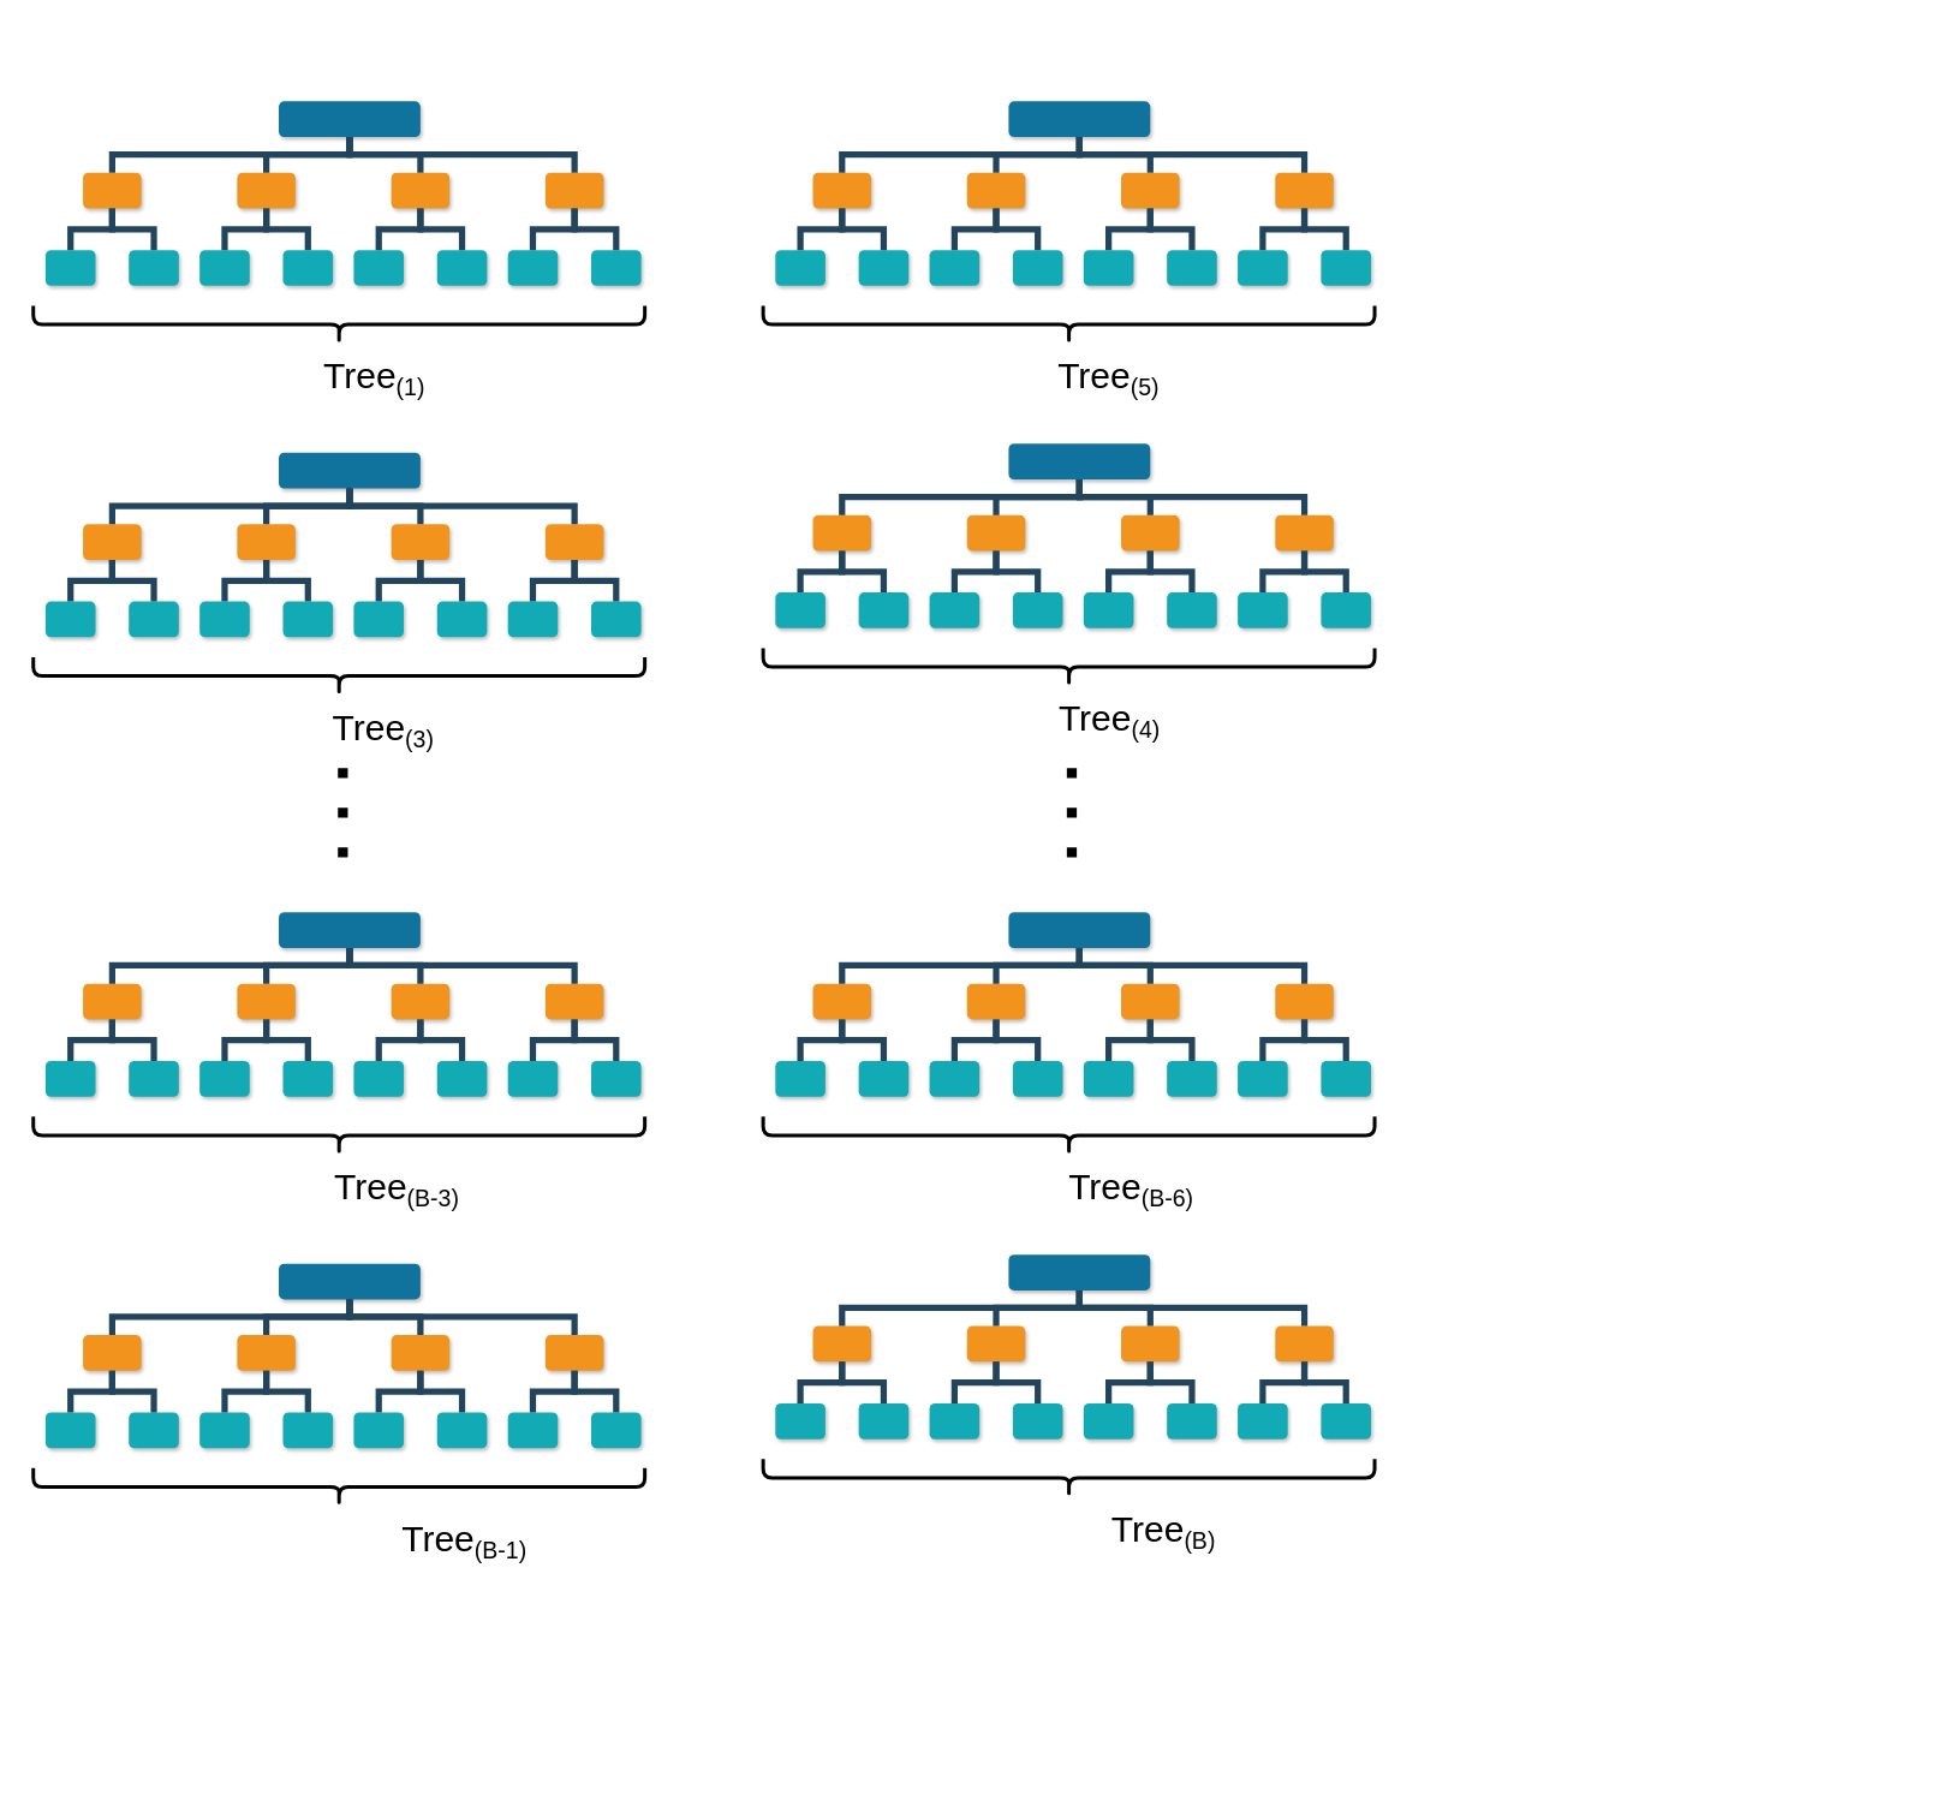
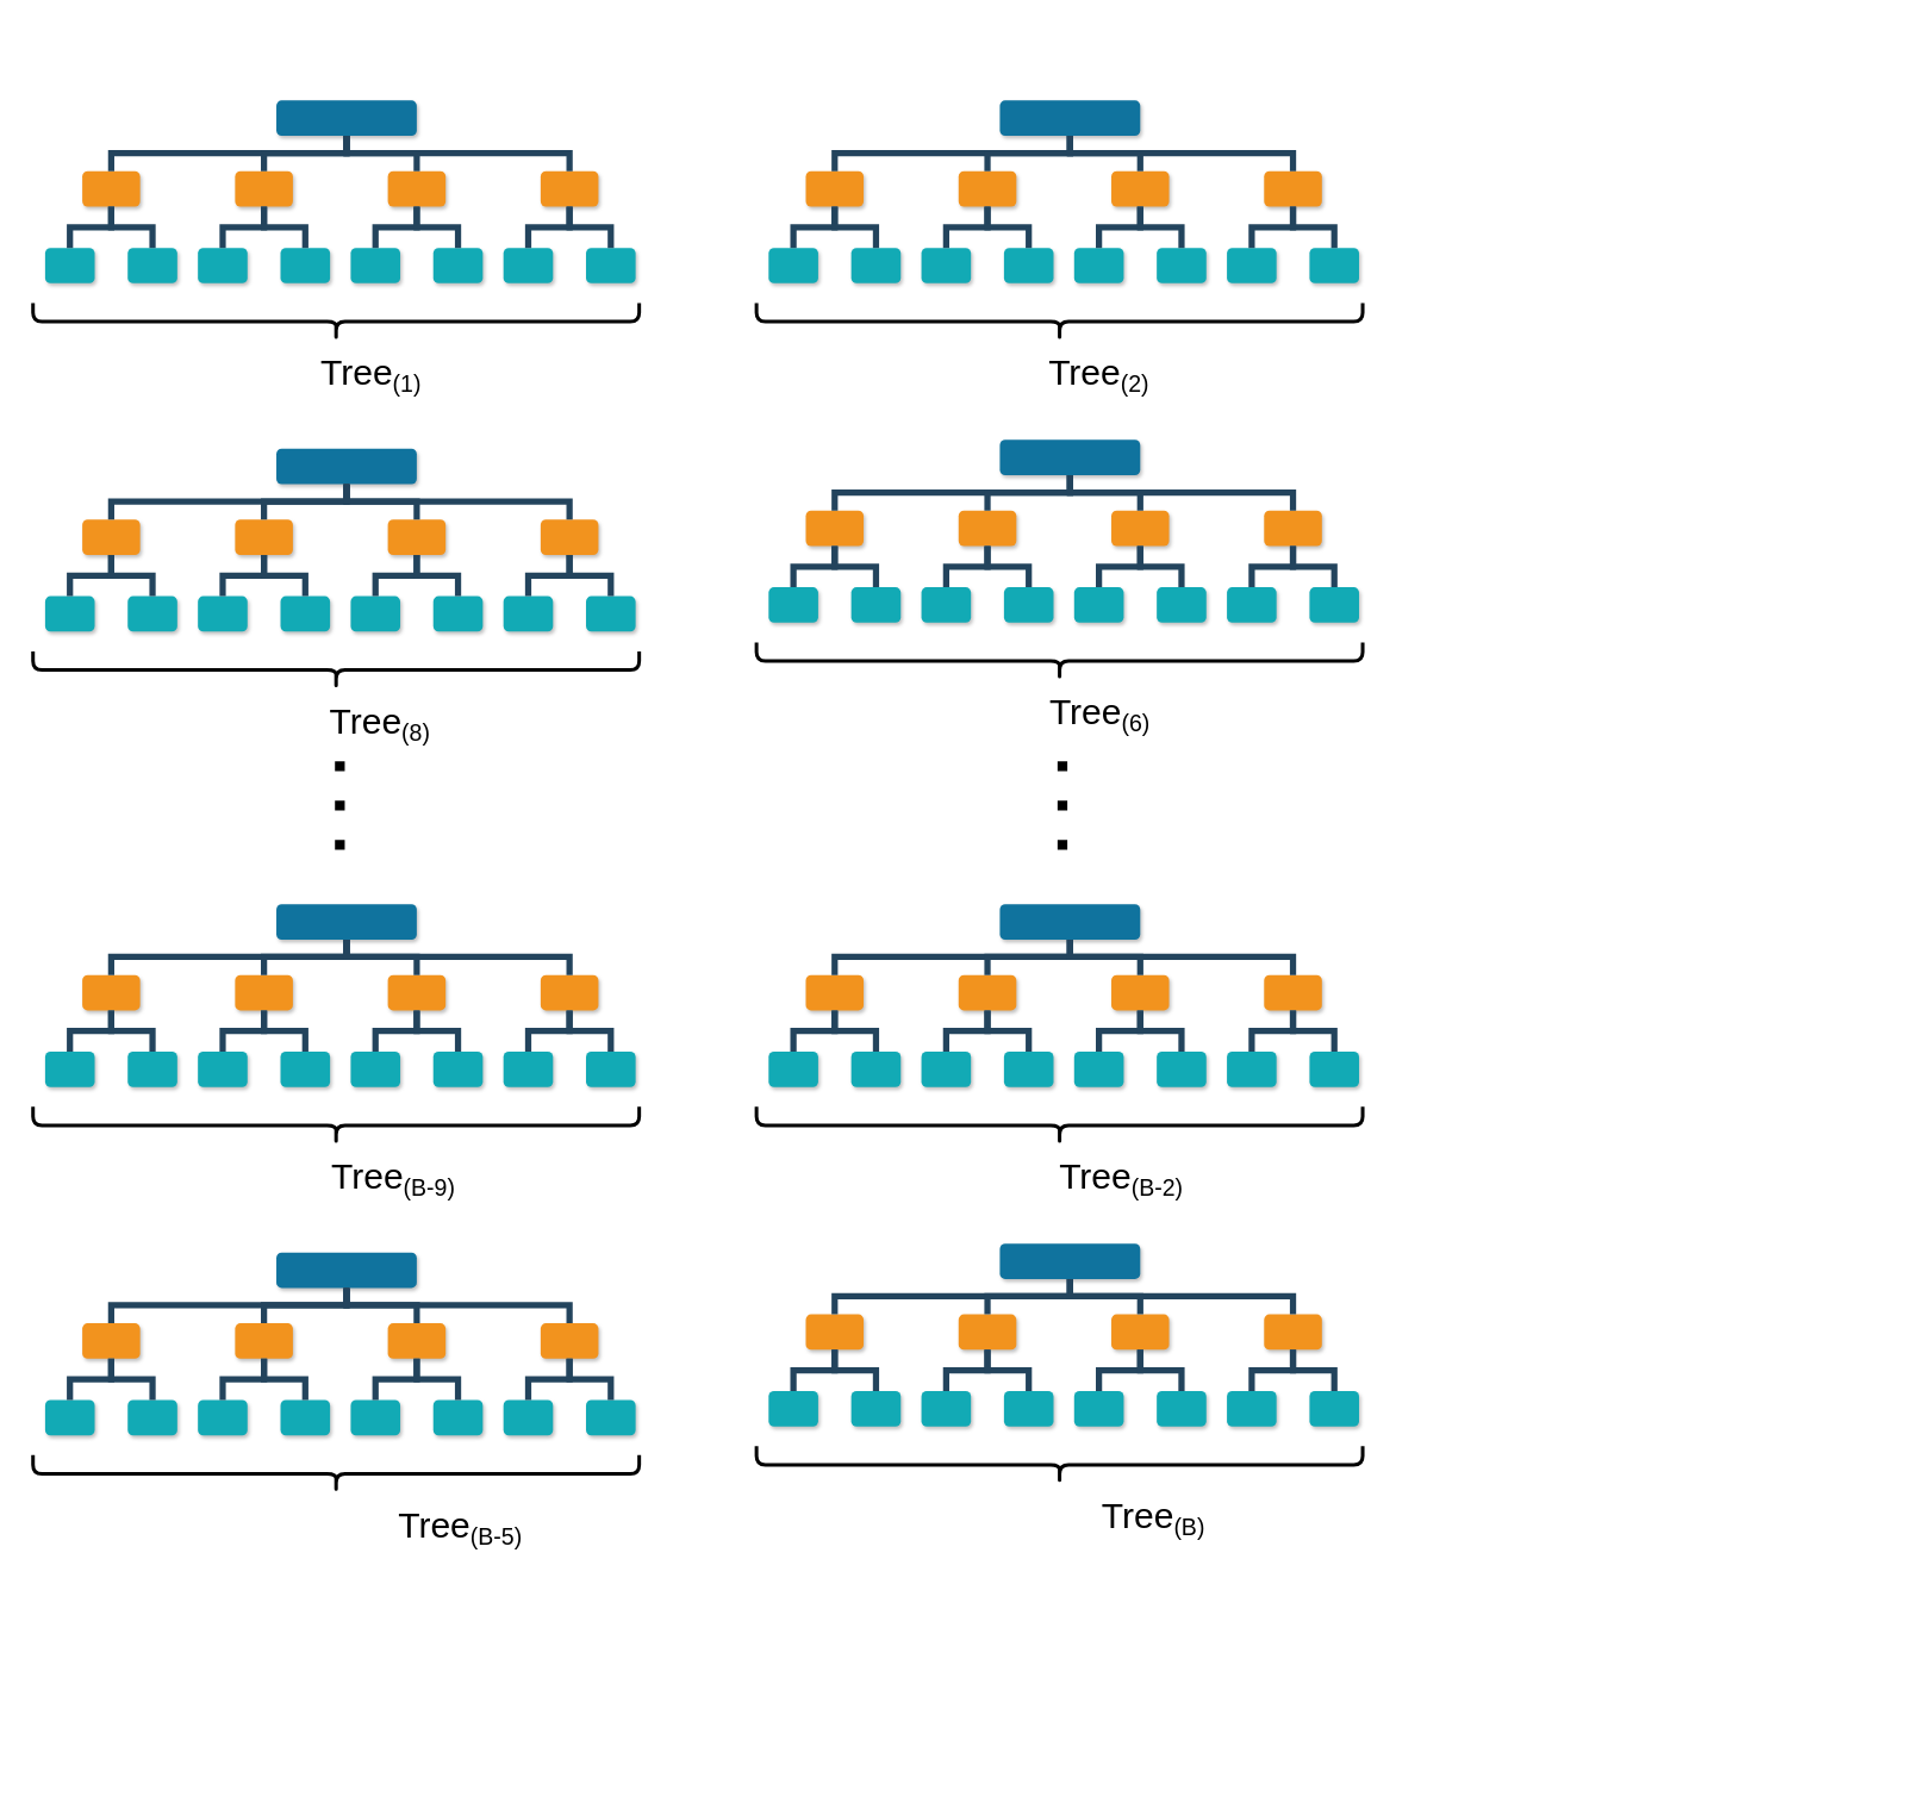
- <mxCell id="59" value="&lt;sup&gt;&lt;font style=&quot;font-size: 40px;&quot;&gt;Tree&lt;/font&gt;&lt;/sup&gt;&lt;sub style=&quot;font-size: 26px;&quot;&gt;&lt;font style=&quot;font-size: 26px;&quot;&gt;&lt;font style=&quot;font-size: 26px;&quot;&gt;(5)&lt;/font&gt;&lt;/font&gt;&lt;/sub&gt;&lt;font style=&quot;font-size: 40px;&quot;&gt; &lt;/font&gt;" style="text;html=1;strokeColor=none;fillColor=none;align=center;verticalAlign=middle;whiteSpace=wrap;rounded=0;" vertex="1" parent="32"><mxGeometry x="297.88" y="264.15" width="172.12" height="85.85" as="geometry" /></mxCell>
+ <mxCell id="59" value="&lt;sup&gt;&lt;font style=&quot;font-size: 40px;&quot;&gt;Tree&lt;/font&gt;&lt;/sup&gt;&lt;sub style=&quot;font-size: 26px;&quot;&gt;&lt;font style=&quot;font-size: 26px;&quot;&gt;&lt;font style=&quot;font-size: 26px;&quot;&gt;(2)&lt;/font&gt;&lt;/font&gt;&lt;/sub&gt;&lt;font style=&quot;font-size: 40px;&quot;&gt; &lt;/font&gt;" style="text;html=1;strokeColor=none;fillColor=none;align=center;verticalAlign=middle;whiteSpace=wrap;rounded=0;" vertex="1" parent="32"><mxGeometry x="297.88" y="264.15" width="172.12" height="85.85" as="geometry" /></mxCell>
- <mxCell id="88" value="&lt;sup&gt;&lt;font style=&quot;font-size: 40px;&quot;&gt;Tree&lt;/font&gt;&lt;/sup&gt;&lt;sub style=&quot;font-size: 26px;&quot;&gt;&lt;font style=&quot;font-size: 26px;&quot;&gt;&lt;font style=&quot;font-size: 26px;&quot;&gt;(4)&lt;/font&gt;&lt;/font&gt;&lt;/sub&gt;&lt;font style=&quot;font-size: 40px;&quot;&gt; &lt;/font&gt;" style="text;html=1;strokeColor=none;fillColor=none;align=center;verticalAlign=middle;whiteSpace=wrap;rounded=0;" vertex="1" parent="61"><mxGeometry x="298.88" y="264.15" width="172.12" height="85.85" as="geometry" /></mxCell>
+ <mxCell id="88" value="&lt;sup&gt;&lt;font style=&quot;font-size: 40px;&quot;&gt;Tree&lt;/font&gt;&lt;/sup&gt;&lt;sub style=&quot;font-size: 26px;&quot;&gt;&lt;font style=&quot;font-size: 26px;&quot;&gt;&lt;font style=&quot;font-size: 26px;&quot;&gt;(6)&lt;/font&gt;&lt;/font&gt;&lt;/sub&gt;&lt;font style=&quot;font-size: 40px;&quot;&gt; &lt;/font&gt;" style="text;html=1;strokeColor=none;fillColor=none;align=center;verticalAlign=middle;whiteSpace=wrap;rounded=0;" vertex="1" parent="61"><mxGeometry x="298.88" y="264.15" width="172.12" height="85.85" as="geometry" /></mxCell>
- <mxCell id="117" value="&lt;sup&gt;&lt;font style=&quot;font-size: 40px;&quot;&gt;Tree&lt;/font&gt;&lt;/sup&gt;&lt;sub style=&quot;font-size: 26px;&quot;&gt;&lt;font style=&quot;font-size: 26px;&quot;&gt;&lt;font style=&quot;font-size: 26px;&quot;&gt;(3)&lt;/font&gt;&lt;/font&gt;&lt;/sub&gt;&lt;font style=&quot;font-size: 40px;&quot;&gt; &lt;/font&gt;" style="text;html=1;strokeColor=none;fillColor=none;align=center;verticalAlign=middle;whiteSpace=wrap;rounded=0;" vertex="1" parent="90"><mxGeometry x="297.88" y="264.15" width="182.12" height="85.85" as="geometry" /></mxCell>
+ <mxCell id="117" value="&lt;sup&gt;&lt;font style=&quot;font-size: 40px;&quot;&gt;Tree&lt;/font&gt;&lt;/sup&gt;&lt;sub style=&quot;font-size: 26px;&quot;&gt;&lt;font style=&quot;font-size: 26px;&quot;&gt;&lt;font style=&quot;font-size: 26px;&quot;&gt;(8)&lt;/font&gt;&lt;/font&gt;&lt;/sub&gt;&lt;font style=&quot;font-size: 40px;&quot;&gt; &lt;/font&gt;" style="text;html=1;strokeColor=none;fillColor=none;align=center;verticalAlign=middle;whiteSpace=wrap;rounded=0;" vertex="1" parent="90"><mxGeometry x="297.88" y="264.15" width="182.12" height="85.85" as="geometry" /></mxCell>
- <mxCell id="150" value="&lt;sup&gt;&lt;font style=&quot;font-size: 40px;&quot;&gt;Tree&lt;/font&gt;&lt;/sup&gt;&lt;sub style=&quot;font-size: 26px;&quot;&gt;&lt;font style=&quot;font-size: 26px;&quot;&gt;&lt;font style=&quot;font-size: 26px;&quot;&gt;(B-3)&lt;/font&gt;&lt;/font&gt;&lt;/sub&gt;&lt;font style=&quot;font-size: 40px;&quot;&gt; &lt;/font&gt;" style="text;html=1;strokeColor=none;fillColor=none;align=center;verticalAlign=middle;whiteSpace=wrap;rounded=0;" vertex="1" parent="123"><mxGeometry x="297.88" y="264.15" width="212.12" height="85.85" as="geometry" /></mxCell>
+ <mxCell id="150" value="&lt;sup&gt;&lt;font style=&quot;font-size: 40px;&quot;&gt;Tree&lt;/font&gt;&lt;/sup&gt;&lt;sub style=&quot;font-size: 26px;&quot;&gt;&lt;font style=&quot;font-size: 26px;&quot;&gt;&lt;font style=&quot;font-size: 26px;&quot;&gt;(B-9)&lt;/font&gt;&lt;/font&gt;&lt;/sub&gt;&lt;font style=&quot;font-size: 40px;&quot;&gt; &lt;/font&gt;" style="text;html=1;strokeColor=none;fillColor=none;align=center;verticalAlign=middle;whiteSpace=wrap;rounded=0;" vertex="1" parent="123"><mxGeometry x="297.88" y="264.15" width="212.12" height="85.85" as="geometry" /></mxCell>
- <mxCell id="178" value="&lt;sup&gt;&lt;font style=&quot;font-size: 40px;&quot;&gt;Tree&lt;/font&gt;&lt;/sup&gt;&lt;sub style=&quot;font-size: 26px;&quot;&gt;&lt;font style=&quot;font-size: 26px;&quot;&gt;&lt;font style=&quot;font-size: 26px;&quot;&gt;(B-6)&lt;/font&gt;&lt;/font&gt;&lt;/sub&gt;&lt;sup&gt;&lt;font style=&quot;font-size: 40px;&quot;&gt; &lt;br&gt;&lt;/font&gt;&lt;/sup&gt;" style="text;html=1;strokeColor=none;fillColor=none;align=center;verticalAlign=middle;whiteSpace=wrap;rounded=0;" vertex="1" parent="151"><mxGeometry x="297.88" y="264.15" width="222.12" height="85.85" as="geometry" /></mxCell>
+ <mxCell id="178" value="&lt;sup&gt;&lt;font style=&quot;font-size: 40px;&quot;&gt;Tree&lt;/font&gt;&lt;/sup&gt;&lt;sub style=&quot;font-size: 26px;&quot;&gt;&lt;font style=&quot;font-size: 26px;&quot;&gt;&lt;font style=&quot;font-size: 26px;&quot;&gt;(B-2)&lt;/font&gt;&lt;/font&gt;&lt;/sub&gt;&lt;sup&gt;&lt;font style=&quot;font-size: 40px;&quot;&gt; &lt;br&gt;&lt;/font&gt;&lt;/sup&gt;" style="text;html=1;strokeColor=none;fillColor=none;align=center;verticalAlign=middle;whiteSpace=wrap;rounded=0;" vertex="1" parent="151"><mxGeometry x="297.88" y="264.15" width="222.12" height="85.85" as="geometry" /></mxCell>
- <mxCell id="121" value="&lt;sup&gt;&lt;font style=&quot;font-size: 40px;&quot;&gt;Tree&lt;/font&gt;&lt;/sup&gt;&lt;sub style=&quot;font-size: 26px;&quot;&gt;&lt;font style=&quot;font-size: 26px;&quot;&gt;&lt;font style=&quot;font-size: 26px;&quot;&gt;(B-1)&lt;/font&gt;&lt;/font&gt;&lt;/sub&gt;&lt;font style=&quot;font-size: 40px;&quot;&gt; &lt;/font&gt;" style="text;html=1;strokeColor=none;fillColor=none;align=center;verticalAlign=middle;whiteSpace=wrap;rounded=0;" vertex="1" parent="120"><mxGeometry x="297.88" y="264.15" width="242.12" height="85.85" as="geometry" /></mxCell>
+ <mxCell id="121" value="&lt;sup&gt;&lt;font style=&quot;font-size: 40px;&quot;&gt;Tree&lt;/font&gt;&lt;/sup&gt;&lt;sub style=&quot;font-size: 26px;&quot;&gt;&lt;font style=&quot;font-size: 26px;&quot;&gt;&lt;font style=&quot;font-size: 26px;&quot;&gt;(B-5)&lt;/font&gt;&lt;/font&gt;&lt;/sub&gt;&lt;font style=&quot;font-size: 40px;&quot;&gt; &lt;/font&gt;" style="text;html=1;strokeColor=none;fillColor=none;align=center;verticalAlign=middle;whiteSpace=wrap;rounded=0;" vertex="1" parent="120"><mxGeometry x="297.88" y="264.15" width="242.12" height="85.85" as="geometry" /></mxCell>
